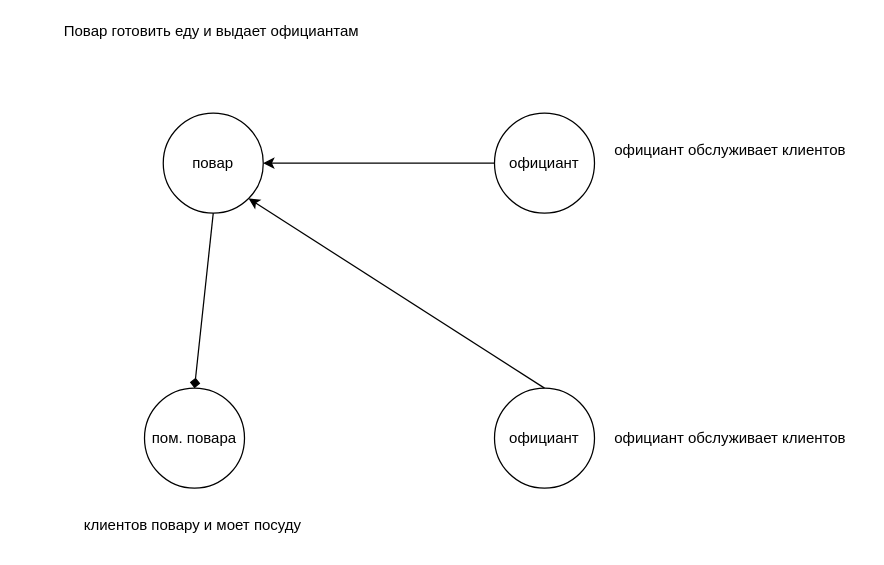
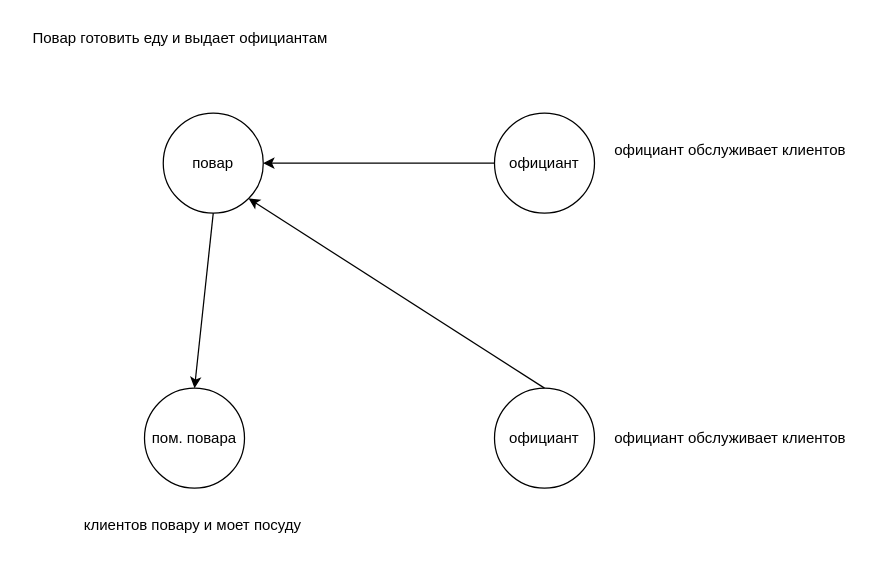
- <mxCell id="11" value="Повар готовить еду и выдает официантам&amp;nbsp;" style="text;html=1;align=center;verticalAlign=middle;resizable=0;points=[];autosize=1;" vertex="1" parent="1"><mxGeometry x="45" y="15" width="250" height="20" as="geometry" /></mxCell>
+ <mxCell id="11" value="Повар готовить еду и выдает официантам&amp;nbsp;" style="text;html=1;align=center;verticalAlign=middle;resizable=0;points=[];autosize=1;" vertex="1" parent="1"><mxGeometry x="20" y="20" width="250" height="20" as="geometry" /></mxCell>
- <mxCell id="7" value="" style="endArrow=diamond;html=1;exitX=0.5;exitY=1;exitDx=0;exitDy=0;entryX=0.5;entryY=0;entryDx=0;entryDy=0;" edge="1" parent="1" source="2" target="5"><mxGeometry width="50" height="50" relative="1" as="geometry"><mxPoint x="355" y="310" as="sourcePoint" /><mxPoint x="115" y="300" as="targetPoint" /></mxGeometry></mxCell>
+ <mxCell id="7" value="" style="endArrow=classic;html=1;exitX=0.5;exitY=1;exitDx=0;exitDy=0;entryX=0.5;entryY=0;entryDx=0;entryDy=0;" edge="1" parent="1" source="2" target="5"><mxGeometry width="50" height="50" relative="1" as="geometry"><mxPoint x="355" y="310" as="sourcePoint" /><mxPoint x="115" y="300" as="targetPoint" /></mxGeometry></mxCell>
